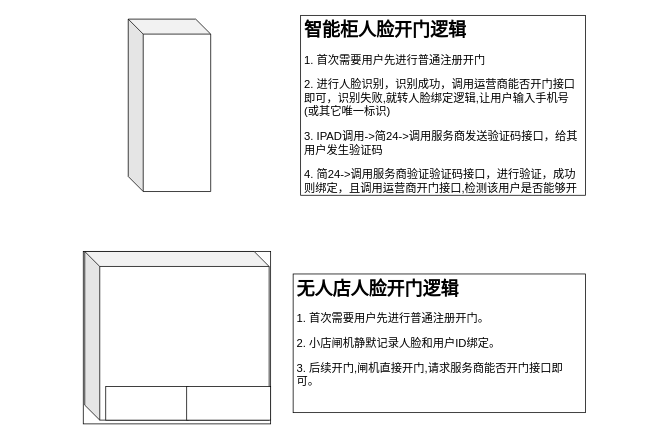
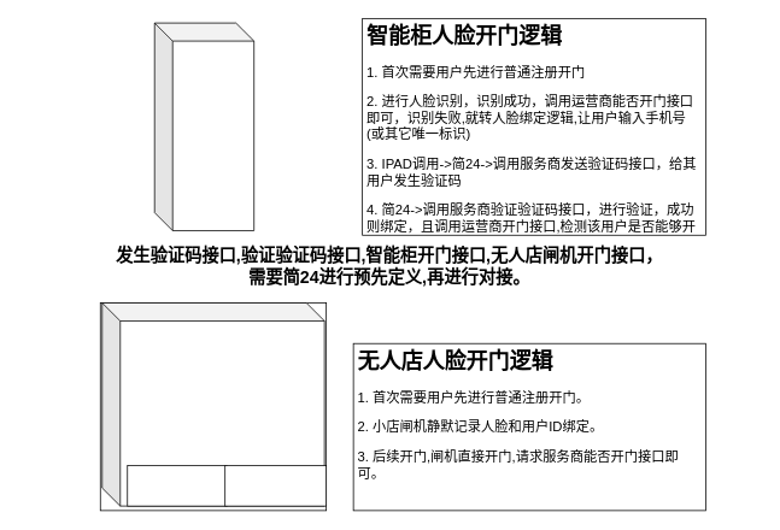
+ <mxCell id="15" value="&lt;font size=&quot;1&quot;&gt;&lt;b style=&quot;font-size: 19px&quot;&gt;发生验证码接口,验证验证码接口,智能柜开门接口,无人店闸机开门接口，&lt;br&gt;需要简24进行预先定义,再进行对接。&lt;/b&gt;&lt;/font&gt;" style="text;html=1;strokeColor=none;fillColor=none;align=center;verticalAlign=middle;whiteSpace=wrap;rounded=0;" vertex="1" parent="1"><mxGeometry x="20" y="265" width="820" height="60" as="geometry" /></mxCell>
- <mxCell id="6" value="&lt;h1&gt;无人店人脸开门逻辑&lt;/h1&gt;&lt;p style=&quot;font-size: 15px&quot;&gt;&lt;font style=&quot;font-size: 15px&quot;&gt;1. 首次需要用户先进行普通注册开门。&lt;/font&gt;&lt;/p&gt;&lt;p style=&quot;font-size: 15px&quot;&gt;&lt;font style=&quot;font-size: 15px&quot;&gt;2. 小店闸机静默记录人脸和用户ID绑定。&lt;/font&gt;&lt;/p&gt;&lt;p style=&quot;font-size: 15px&quot;&gt;&lt;font style=&quot;font-size: 15px&quot;&gt;3. 后续开门,闸机直接开门,请求服务商能否开门接口即可。&lt;/font&gt;&lt;/p&gt;" style="text;html=1;strokeColor=#000000;fillColor=none;spacing=5;spacingTop=-20;whiteSpace=wrap;overflow=hidden;rounded=0;" vertex="1" parent="1"><mxGeometry x="390" y="365" width="390" height="185" as="geometry" /></mxCell>
+ <mxCell id="6" value="&lt;h1&gt;无人店人脸开门逻辑&lt;/h1&gt;&lt;p style=&quot;font-size: 15px&quot;&gt;&lt;font style=&quot;font-size: 15px&quot;&gt;1. 首次需要用户先进行普通注册开门。&lt;/font&gt;&lt;/p&gt;&lt;p style=&quot;font-size: 15px&quot;&gt;&lt;font style=&quot;font-size: 15px&quot;&gt;2. 小店闸机静默记录人脸和用户ID绑定。&lt;/font&gt;&lt;/p&gt;&lt;p style=&quot;font-size: 15px&quot;&gt;&lt;font style=&quot;font-size: 15px&quot;&gt;3. 后续开门,闸机直接开门,请求服务商能否开门接口即可。&lt;/font&gt;&lt;/p&gt;" style="text;html=1;strokeColor=#000000;fillColor=none;spacing=5;spacingTop=-20;whiteSpace=wrap;overflow=hidden;rounded=0;" vertex="1" parent="1"><mxGeometry x="390" y="380" width="390" height="185" as="geometry" /></mxCell>
